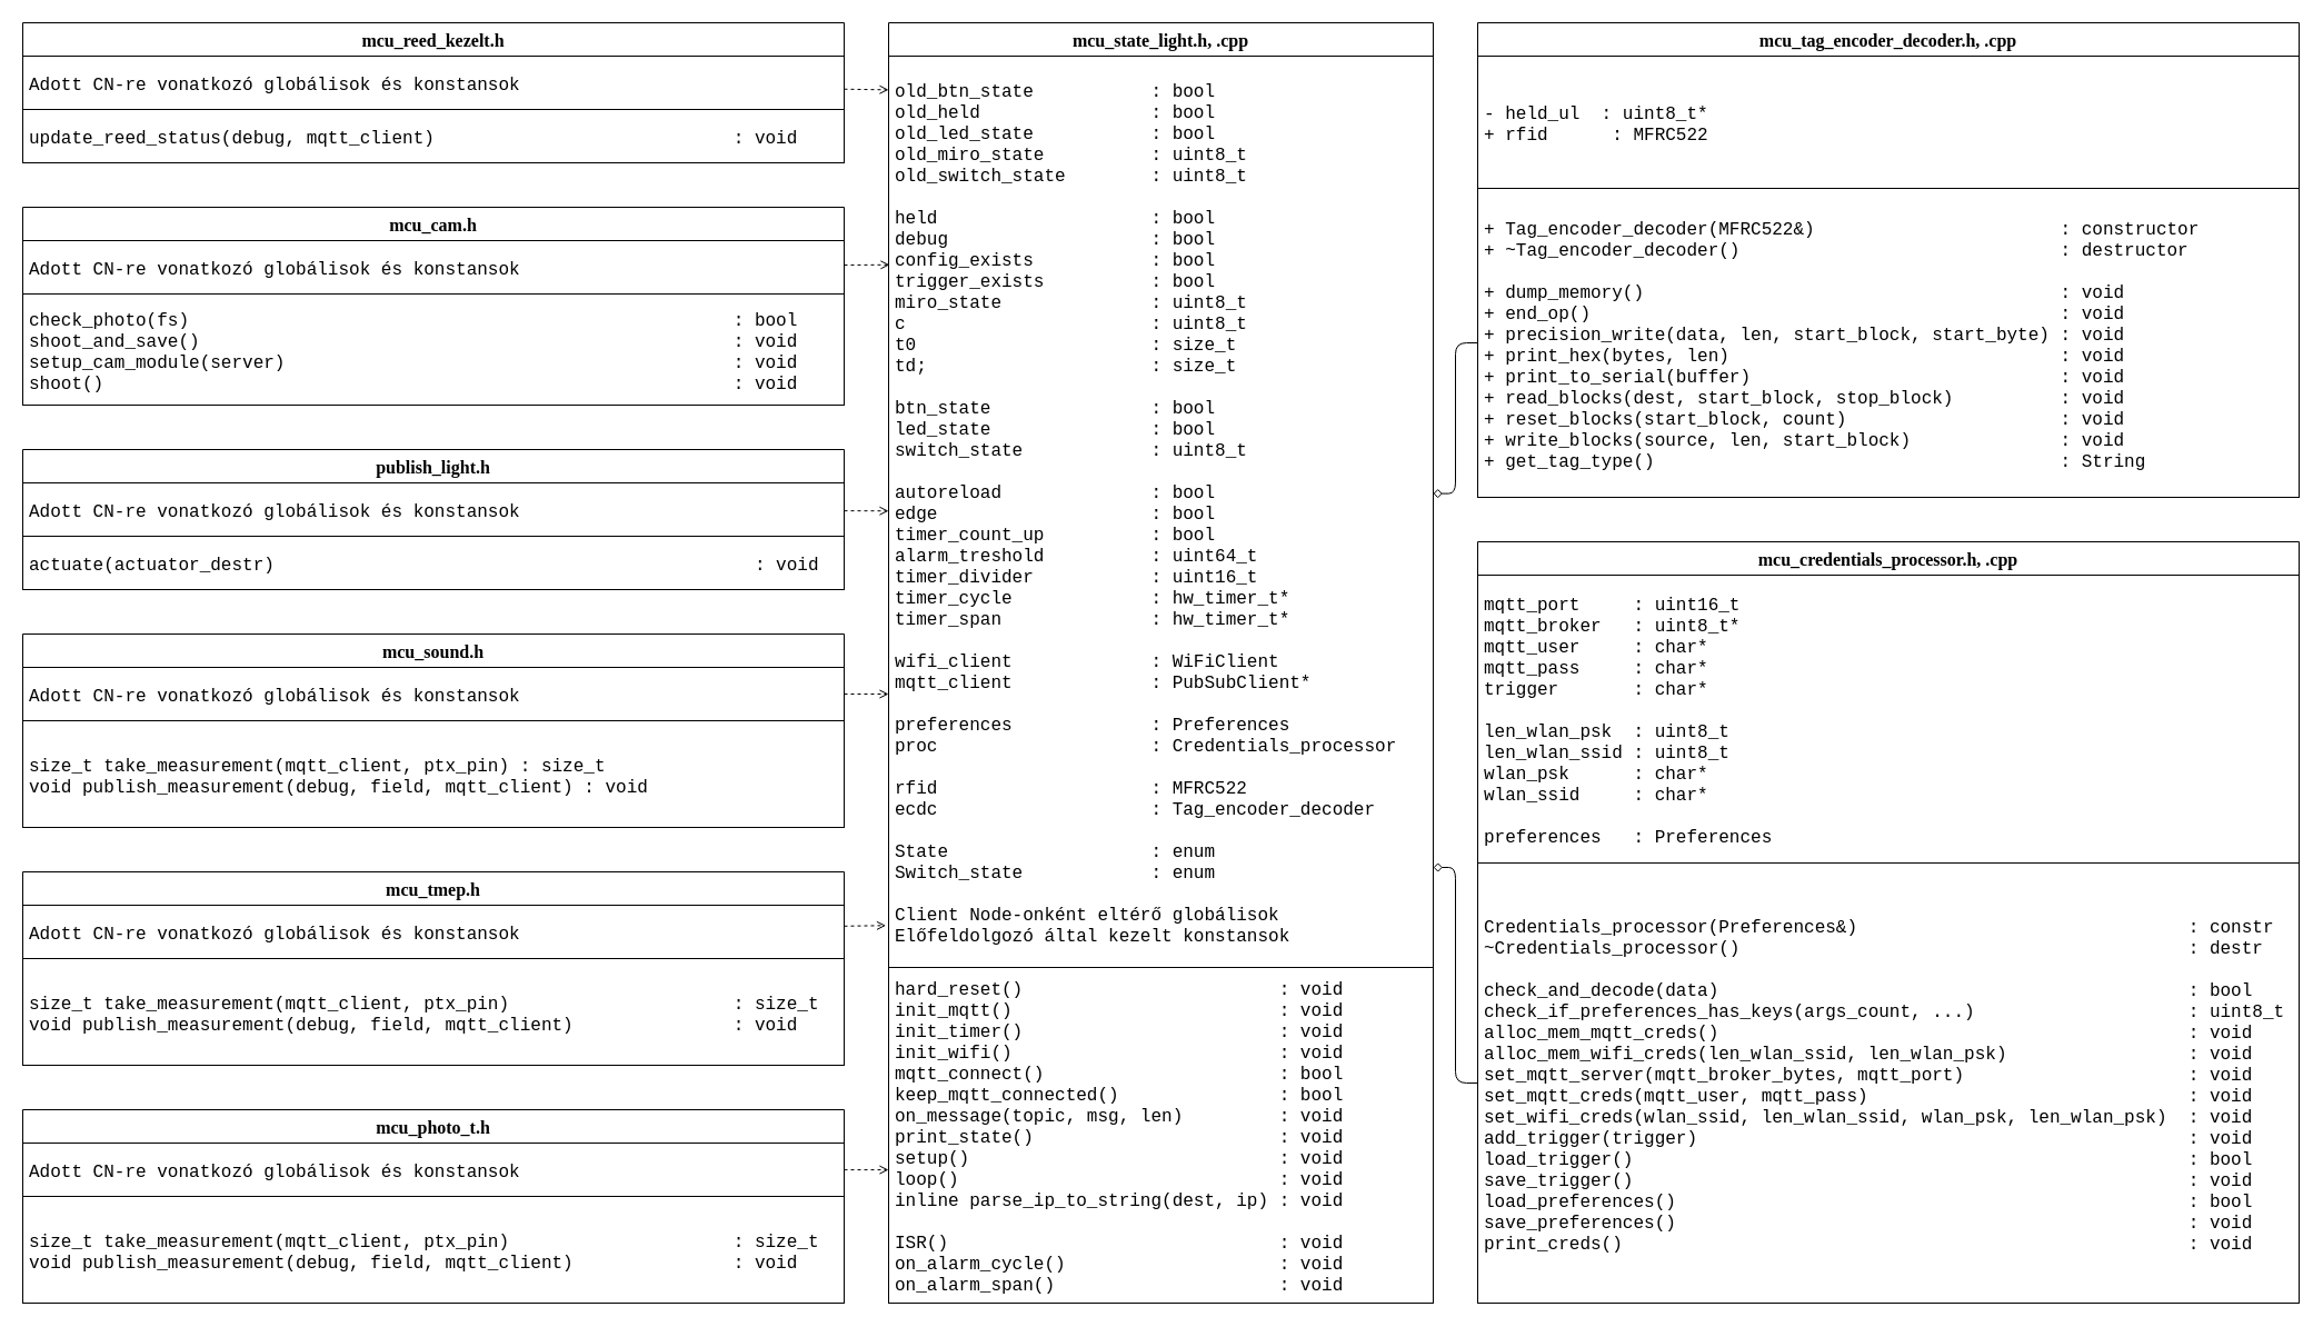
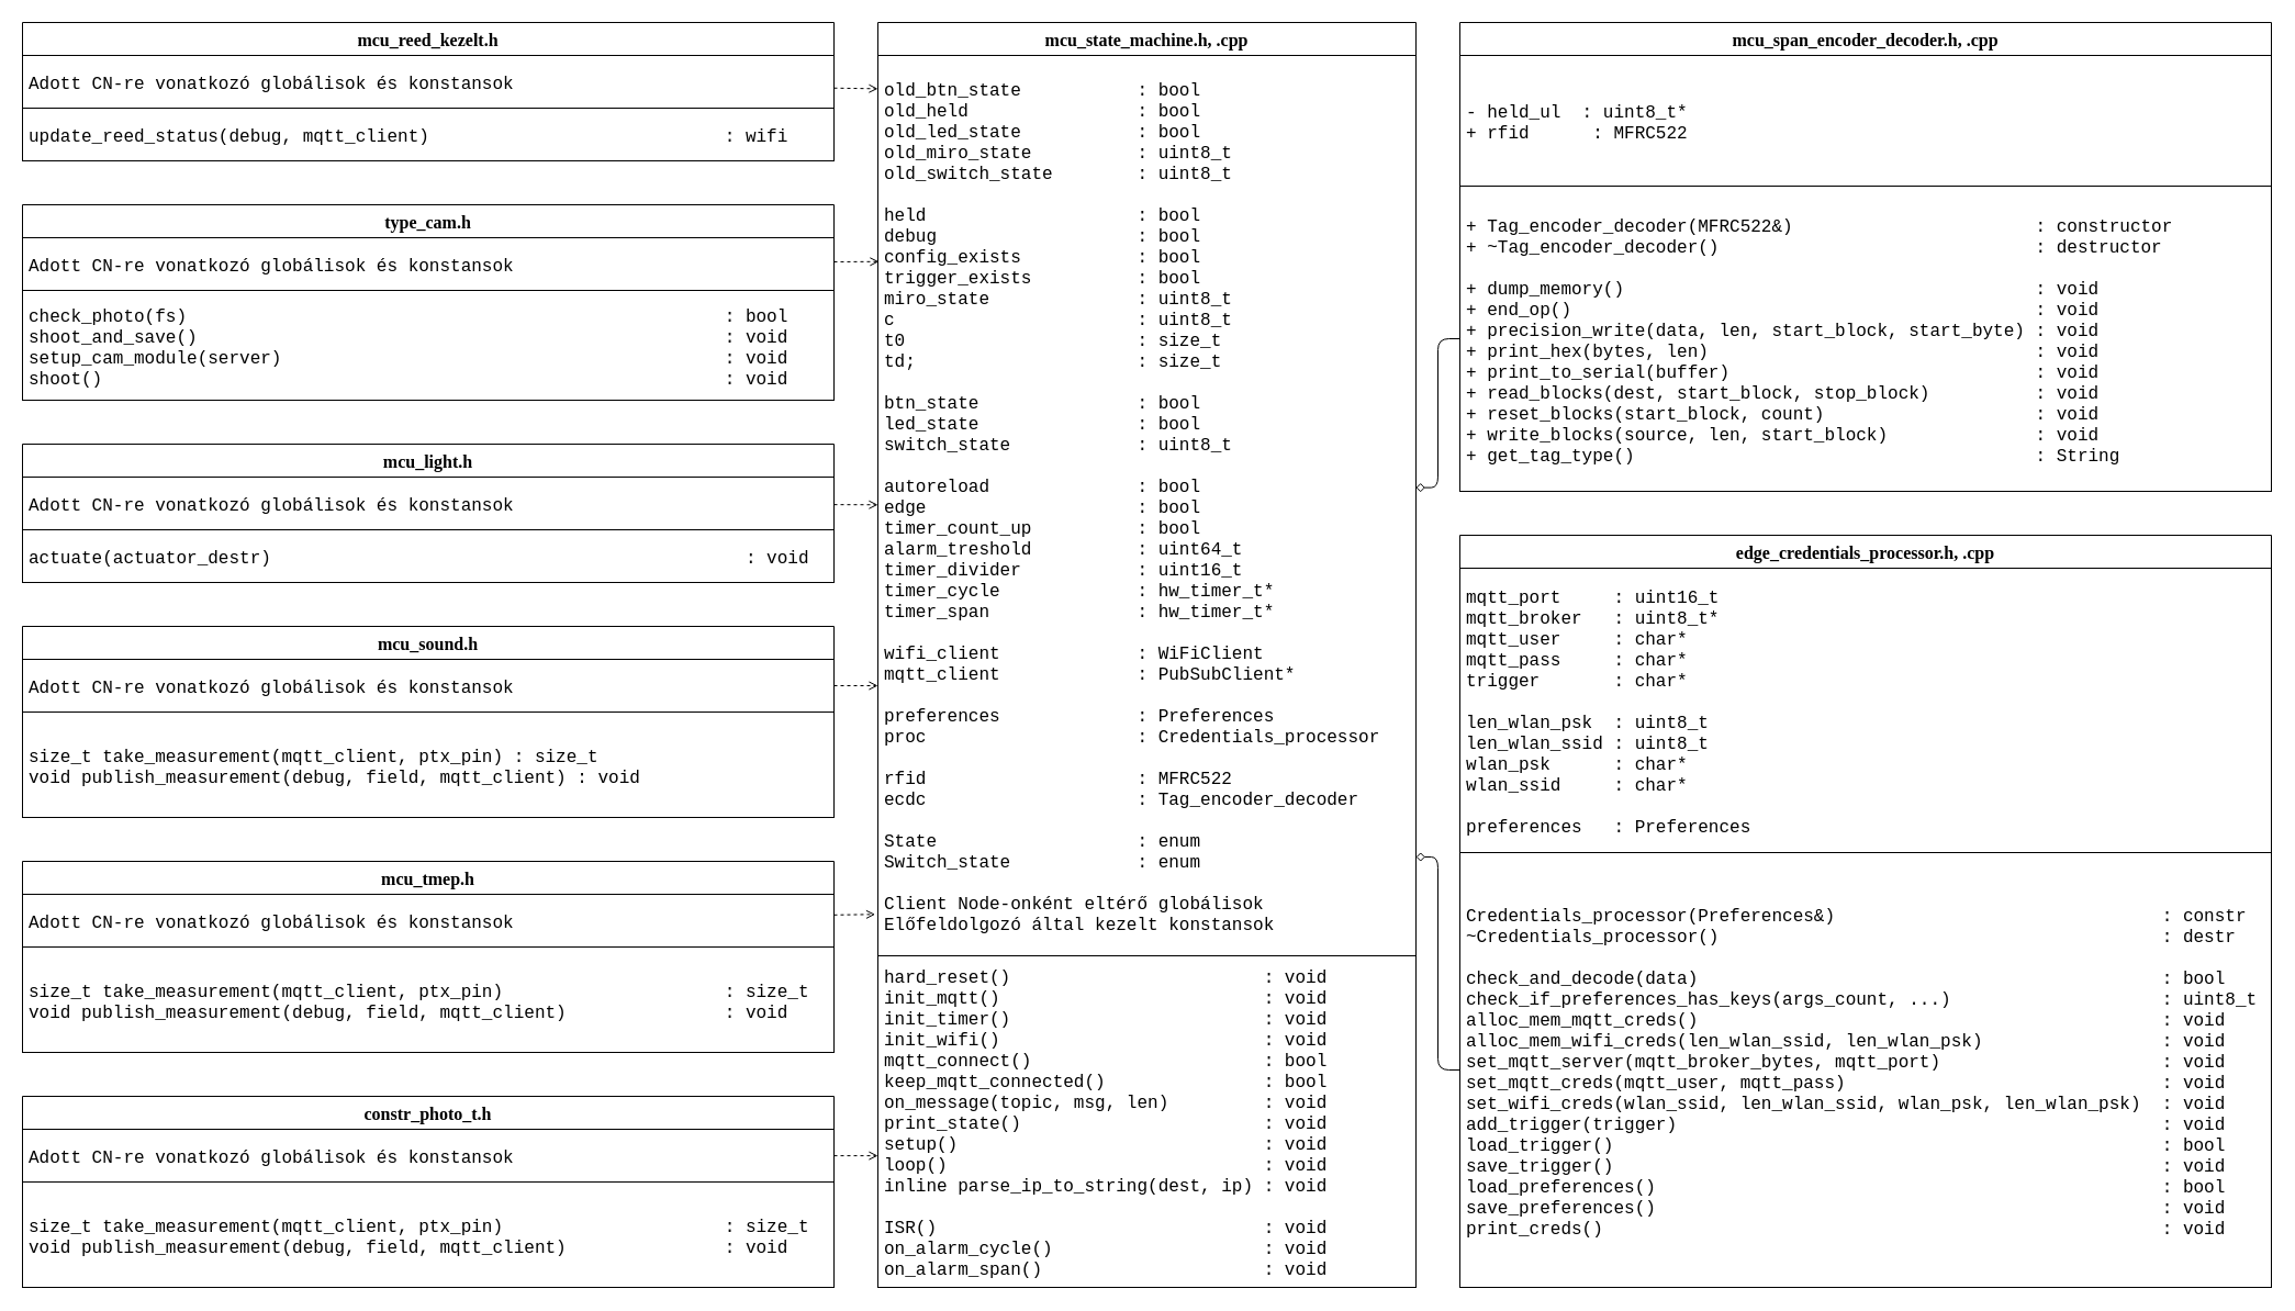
- <mxCell id="16" value="mcu_state_light.h, .cpp" style="swimlane;fontStyle=1;childLayout=stackLayout;horizontal=1;startSize=30;horizontalStack=0;resizeParent=1;resizeParentMax=0;resizeLast=0;collapsible=1;marginBottom=0;fontFamily=Lucida Console;fontSize=16;fillColor=none;strokeColor=#000000;fontColor=#000000;" parent="1" vertex="1"><mxGeometry x="799" y="20" width="490" height="1152" as="geometry" /></mxCell>
+ <mxCell id="16" value="mcu_state_machine.h, .cpp" style="swimlane;fontStyle=1;childLayout=stackLayout;horizontal=1;startSize=30;horizontalStack=0;resizeParent=1;resizeParentMax=0;resizeLast=0;collapsible=1;marginBottom=0;fontFamily=Lucida Console;fontSize=16;fillColor=none;strokeColor=#000000;fontColor=#000000;" parent="1" vertex="1"><mxGeometry x="799" y="20" width="490" height="1152" as="geometry" /></mxCell>
- <mxCell id="19" value="mcu_tag_encoder_decoder.h, .cpp" style="swimlane;fontStyle=1;childLayout=stackLayout;horizontal=1;startSize=30;horizontalStack=0;resizeParent=1;resizeParentMax=0;resizeLast=0;collapsible=1;marginBottom=0;fontFamily=Lucida Console;fontSize=16;fillColor=none;strokeColor=#000000;fontColor=#000000;" parent="1" vertex="1"><mxGeometry x="1329" y="20" width="739" height="427" as="geometry" /></mxCell>
+ <mxCell id="19" value="mcu_span_encoder_decoder.h, .cpp" style="swimlane;fontStyle=1;childLayout=stackLayout;horizontal=1;startSize=30;horizontalStack=0;resizeParent=1;resizeParentMax=0;resizeLast=0;collapsible=1;marginBottom=0;fontFamily=Lucida Console;fontSize=16;fillColor=none;strokeColor=#000000;fontColor=#000000;" parent="1" vertex="1"><mxGeometry x="1329" y="20" width="739" height="427" as="geometry" /></mxCell>
- <mxCell id="4" value="update_reed_status(debug, mqtt_client)                            : void" style="text;align=left;verticalAlign=middle;spacingLeft=4;spacingRight=4;overflow=hidden;points=[[0,0.5],[1,0.5]];portConstraint=eastwest;rotatable=0;strokeColor=#000000;fontFamily=Courier New;fontSize=16;fontColor=#000000;" parent="2" vertex="1"><mxGeometry y="78" width="739" height="48" as="geometry" /></mxCell>
+ <mxCell id="4" value="update_reed_status(debug, mqtt_client)                            : wifi" style="text;align=left;verticalAlign=middle;spacingLeft=4;spacingRight=4;overflow=hidden;points=[[0,0.5],[1,0.5]];portConstraint=eastwest;rotatable=0;strokeColor=#000000;fontFamily=Courier New;fontSize=16;fontColor=#000000;" parent="2" vertex="1"><mxGeometry y="78" width="739" height="48" as="geometry" /></mxCell>
- <mxCell id="25" value="mcu_cam.h" style="swimlane;fontStyle=1;childLayout=stackLayout;horizontal=1;startSize=30;horizontalStack=0;resizeParent=1;resizeParentMax=0;resizeLast=0;collapsible=1;marginBottom=0;fontFamily=Lucida Console;fontSize=16;fillColor=none;strokeColor=#000000;fontColor=#000000;" parent="1" vertex="1"><mxGeometry x="20" y="186" width="739" height="178" as="geometry" /></mxCell>
+ <mxCell id="25" value="type_cam.h" style="swimlane;fontStyle=1;childLayout=stackLayout;horizontal=1;startSize=30;horizontalStack=0;resizeParent=1;resizeParentMax=0;resizeLast=0;collapsible=1;marginBottom=0;fontFamily=Lucida Console;fontSize=16;fillColor=none;strokeColor=#000000;fontColor=#000000;" parent="1" vertex="1"><mxGeometry x="20" y="186" width="739" height="178" as="geometry" /></mxCell>
- <mxCell id="7" value="publish_light.h" style="swimlane;fontStyle=1;childLayout=stackLayout;horizontal=1;startSize=30;horizontalStack=0;resizeParent=1;resizeParentMax=0;resizeLast=0;collapsible=1;marginBottom=0;fontFamily=Lucida Console;fontSize=16;fillColor=none;strokeColor=#000000;fontColor=#000000;" vertex="1" parent="1"><mxGeometry x="20" y="404" width="739" height="126" as="geometry" /></mxCell>
+ <mxCell id="7" value="mcu_light.h" style="swimlane;fontStyle=1;childLayout=stackLayout;horizontal=1;startSize=30;horizontalStack=0;resizeParent=1;resizeParentMax=0;resizeLast=0;collapsible=1;marginBottom=0;fontFamily=Lucida Console;fontSize=16;fillColor=none;strokeColor=#000000;fontColor=#000000;" vertex="1" parent="1"><mxGeometry x="20" y="404" width="739" height="126" as="geometry" /></mxCell>
- <mxCell id="22" value="mcu_credentials_processor.h, .cpp" style="swimlane;fontStyle=1;childLayout=stackLayout;horizontal=1;startSize=30;horizontalStack=0;resizeParent=1;resizeParentMax=0;resizeLast=0;collapsible=1;marginBottom=0;fontFamily=Lucida Console;fontSize=16;fillColor=none;strokeColor=#000000;fontColor=#000000;" parent="1" vertex="1"><mxGeometry x="1329" y="487" width="739" height="685" as="geometry" /></mxCell>
+ <mxCell id="22" value="edge_credentials_processor.h, .cpp" style="swimlane;fontStyle=1;childLayout=stackLayout;horizontal=1;startSize=30;horizontalStack=0;resizeParent=1;resizeParentMax=0;resizeLast=0;collapsible=1;marginBottom=0;fontFamily=Lucida Console;fontSize=16;fillColor=none;strokeColor=#000000;fontColor=#000000;" parent="1" vertex="1"><mxGeometry x="1329" y="487" width="739" height="685" as="geometry" /></mxCell>
- <mxCell id="31" value="mcu_photo_t.h" style="swimlane;fontStyle=1;childLayout=stackLayout;horizontal=1;startSize=30;horizontalStack=0;resizeParent=1;resizeParentMax=0;resizeLast=0;collapsible=1;marginBottom=0;fontFamily=Lucida Console;fontSize=16;fillColor=none;strokeColor=#000000;fontColor=#000000;" vertex="1" parent="1"><mxGeometry x="20" y="998" width="739" height="174" as="geometry" /></mxCell>
+ <mxCell id="31" value="constr_photo_t.h" style="swimlane;fontStyle=1;childLayout=stackLayout;horizontal=1;startSize=30;horizontalStack=0;resizeParent=1;resizeParentMax=0;resizeLast=0;collapsible=1;marginBottom=0;fontFamily=Lucida Console;fontSize=16;fillColor=none;strokeColor=#000000;fontColor=#000000;" vertex="1" parent="1"><mxGeometry x="20" y="998" width="739" height="174" as="geometry" /></mxCell>
